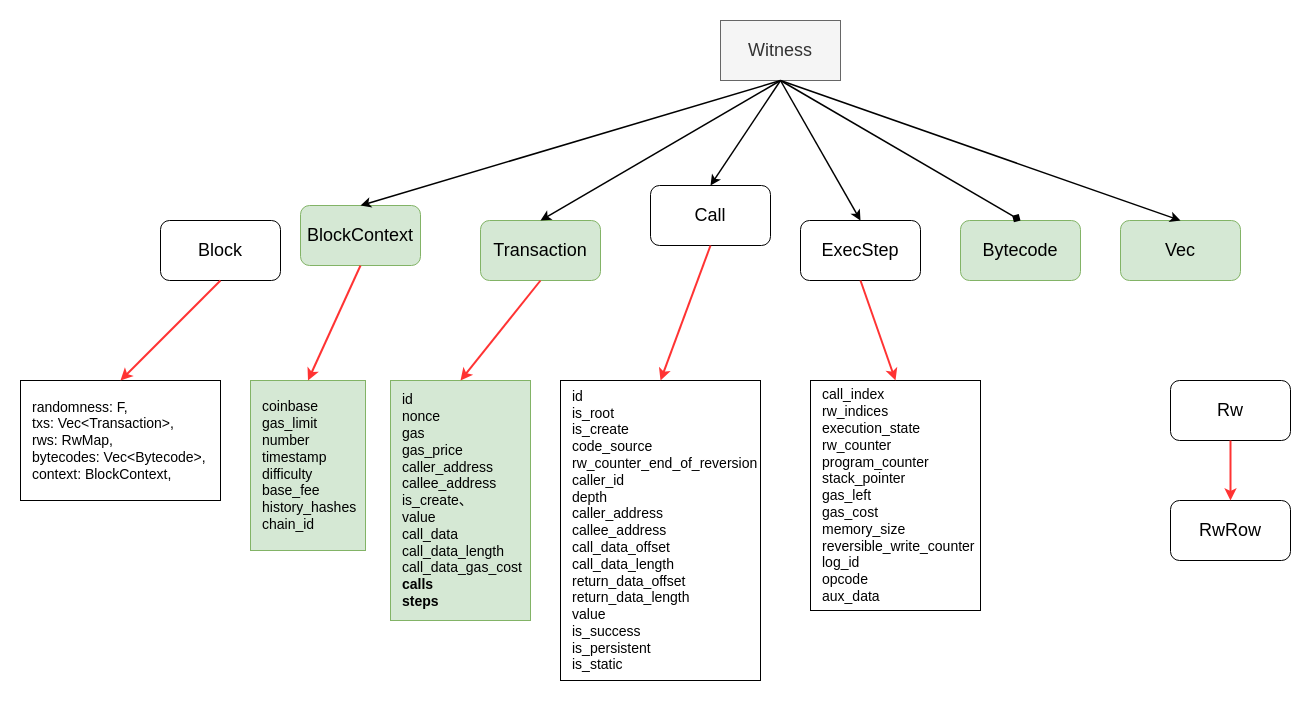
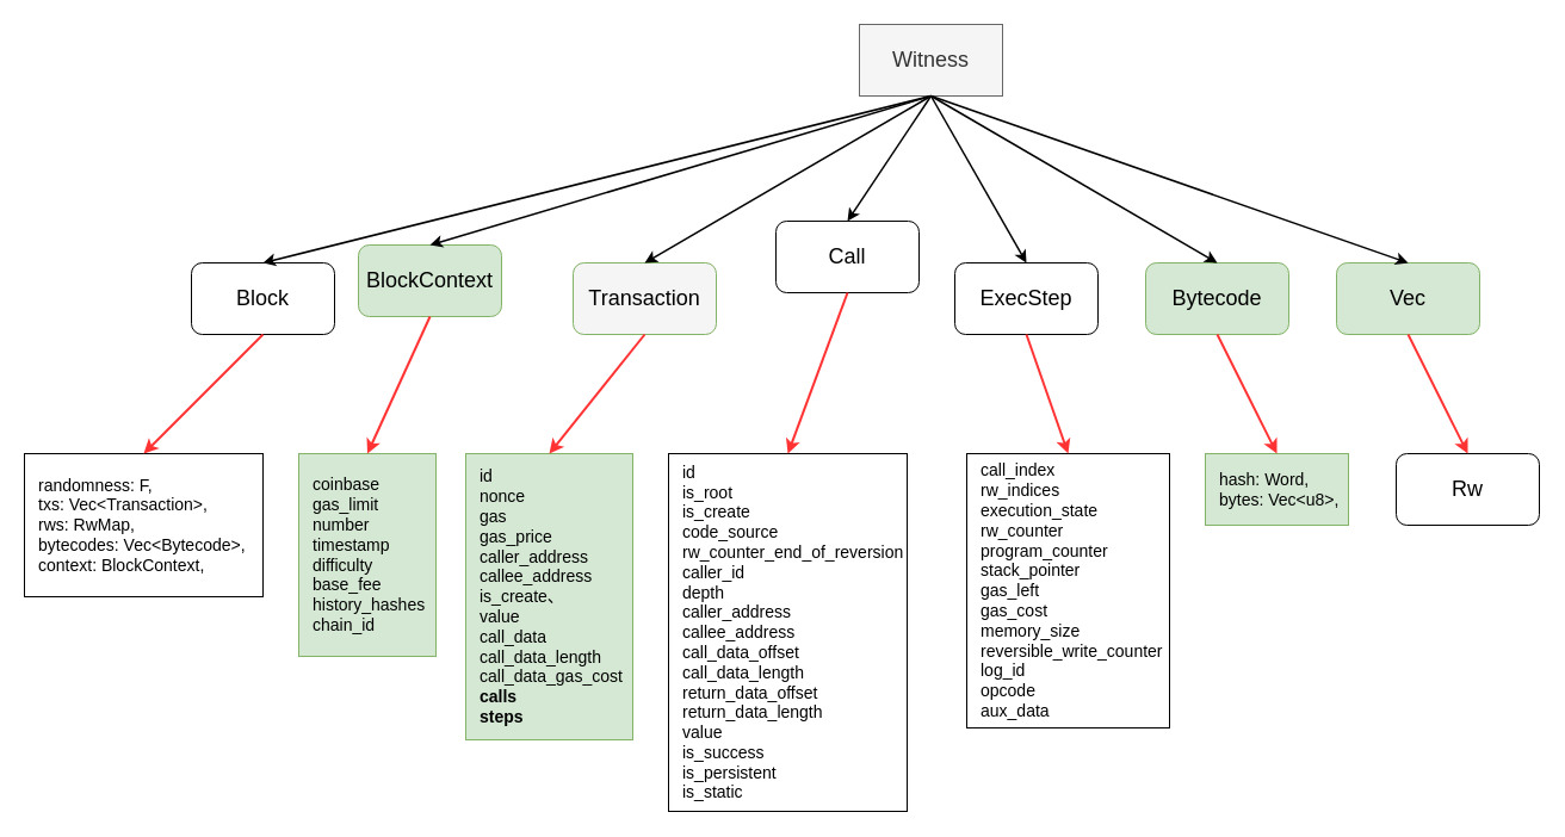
+ <mxCell id="11" value="" style="endArrow=classic;html=1;rounded=0;fontSize=18;exitX=0.5;exitY=1;exitDx=0;exitDy=0;entryX=0.5;entryY=0;entryDx=0;entryDy=0;strokeWidth=1.5;" parent="1" source="2" target="3" edge="1"><mxGeometry width="50" height="50" relative="1" as="geometry"><mxPoint x="760" y="170" as="sourcePoint" /><mxPoint x="810" y="120" as="targetPoint" /></mxGeometry></mxCell>
- <mxCell id="16" value="" style="endArrow=diamond;html=1;rounded=0;fontSize=18;exitX=0.5;exitY=1;exitDx=0;exitDy=0;entryX=0.5;entryY=0;entryDx=0;entryDy=0;strokeWidth=1.5;" parent="1" source="2" target="8" edge="1"><mxGeometry width="50" height="50" relative="1" as="geometry"><mxPoint x="810" y="140" as="sourcePoint" /><mxPoint x="890" y="220" as="targetPoint" /></mxGeometry></mxCell>
+ <mxCell id="16" value="" style="endArrow=classic;html=1;rounded=0;fontSize=18;exitX=0.5;exitY=1;exitDx=0;exitDy=0;entryX=0.5;entryY=0;entryDx=0;entryDy=0;strokeWidth=1.5;" parent="1" source="2" target="8" edge="1"><mxGeometry width="50" height="50" relative="1" as="geometry"><mxPoint x="810" y="140" as="sourcePoint" /><mxPoint x="890" y="220" as="targetPoint" /></mxGeometry></mxCell>
- <mxCell id="5" value="Transaction" style="rounded=1;whiteSpace=wrap;html=1;fontSize=18;fillColor=#d5e8d4;strokeColor=#82b366;" parent="1" vertex="1"><mxGeometry x="480" y="220" width="120" height="60" as="geometry" /></mxCell>
+ <mxCell id="5" value="Transaction" style="rounded=1;whiteSpace=wrap;html=1;fontSize=18;fillColor=#f5f5f5;strokeColor=#82b366;" parent="1" vertex="1"><mxGeometry x="480" y="220" width="120" height="60" as="geometry" /></mxCell>
+ <mxCell id="25" value="" style="endArrow=classic;html=1;rounded=0;fontSize=14;strokeWidth=2;exitX=0.5;exitY=1;exitDx=0;exitDy=0;entryX=0.5;entryY=0;entryDx=0;entryDy=0;fillColor=#f8cecc;strokeColor=#FF3333;" parent="1" source="8" target="24" edge="1"><mxGeometry width="50" height="50" relative="1" as="geometry"><mxPoint x="550" y="290" as="sourcePoint" /><mxPoint x="550" y="390" as="targetPoint" /></mxGeometry></mxCell>
+ <mxCell id="31" value="" style="endArrow=classic;html=1;rounded=0;fontSize=14;strokeWidth=2;exitX=0.5;exitY=1;exitDx=0;exitDy=0;entryX=0.5;entryY=0;entryDx=0;entryDy=0;fillColor=#f8cecc;strokeColor=#FF3333;" parent="1" source="9" target="30" edge="1"><mxGeometry width="50" height="50" relative="1" as="geometry"><mxPoint x="1190" y="290" as="sourcePoint" /><mxPoint x="1380" y="390" as="targetPoint" /></mxGeometry></mxCell>
+ <mxCell id="24" value="&lt;div style=&quot;font-size: 14px;&quot;&gt;&lt;div&gt;hash: Word,&lt;/div&gt;&lt;div&gt;bytes: Vec&amp;lt;u8&amp;gt;,&lt;/div&gt;&lt;/div&gt;" style="rounded=0;whiteSpace=wrap;html=1;fontSize=14;align=left;spacingLeft=10;fillColor=#d5e8d4;strokeColor=#82b366;" parent="1" vertex="1"><mxGeometry x="1010" y="380" width="120" height="60" as="geometry" /></mxCell>
- <mxCell id="32" value="" style="endArrow=classic;html=1;rounded=0;fontSize=14;strokeWidth=2;exitX=0.5;exitY=1;exitDx=0;exitDy=0;entryX=0.5;entryY=0;entryDx=0;entryDy=0;fillColor=#f8cecc;strokeColor=#FF3333;" edge="1" parent="1" source="30" target="10"><mxGeometry width="50" height="50" relative="1" as="geometry"><mxPoint x="1390" y="450" as="sourcePoint" /><mxPoint x="1440" y="550" as="targetPoint" /></mxGeometry></mxCell>
- <mxCell id="10" value="RwRow" style="rounded=1;whiteSpace=wrap;html=1;fontSize=18;" parent="1" vertex="1"><mxGeometry x="1170" y="500" width="120" height="60" as="geometry" /></mxCell>
